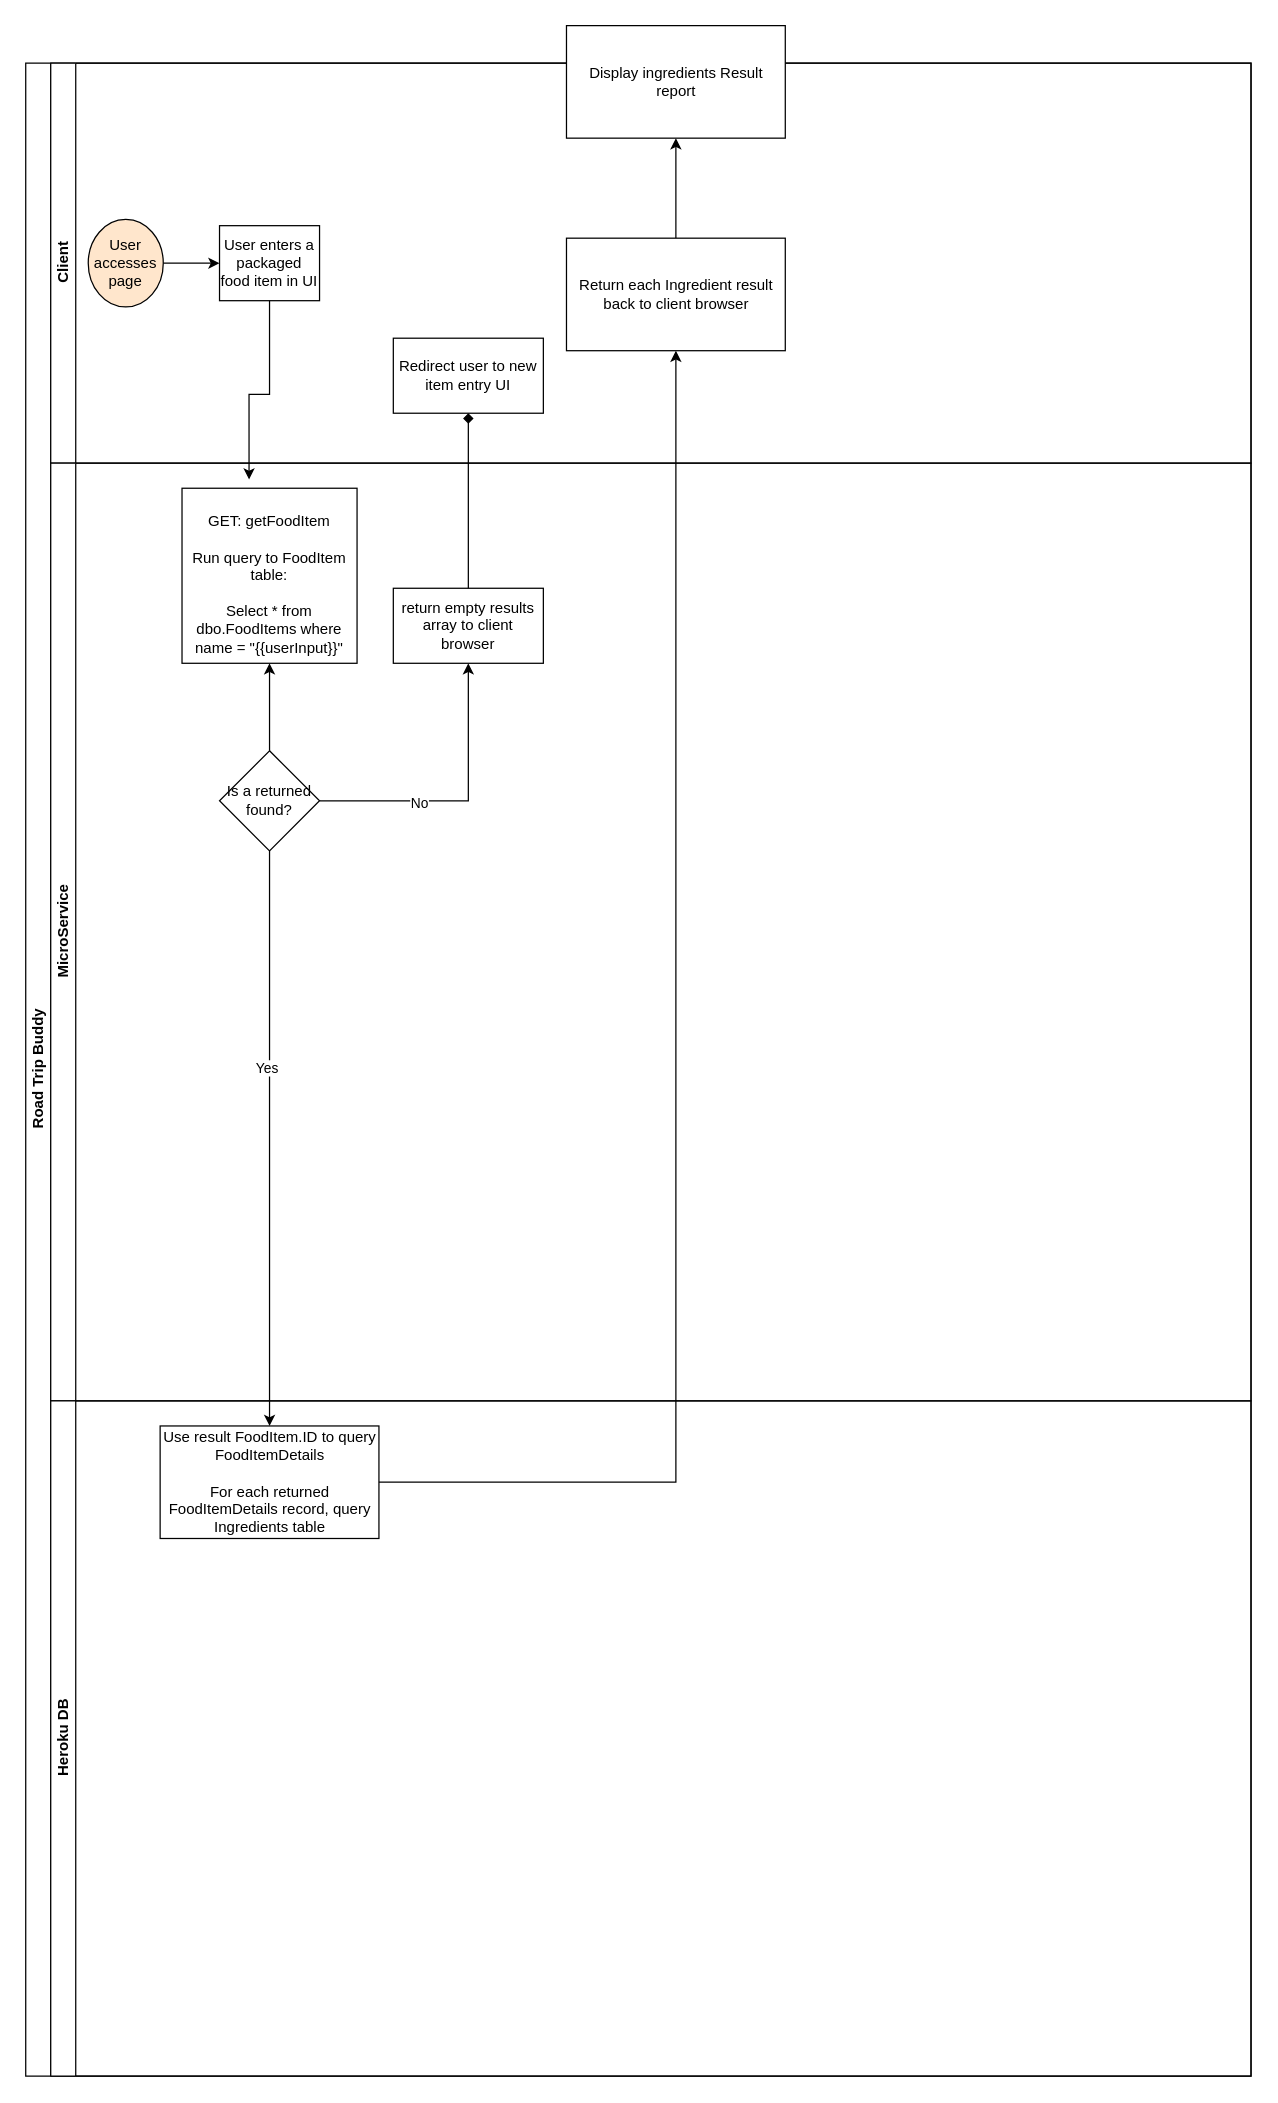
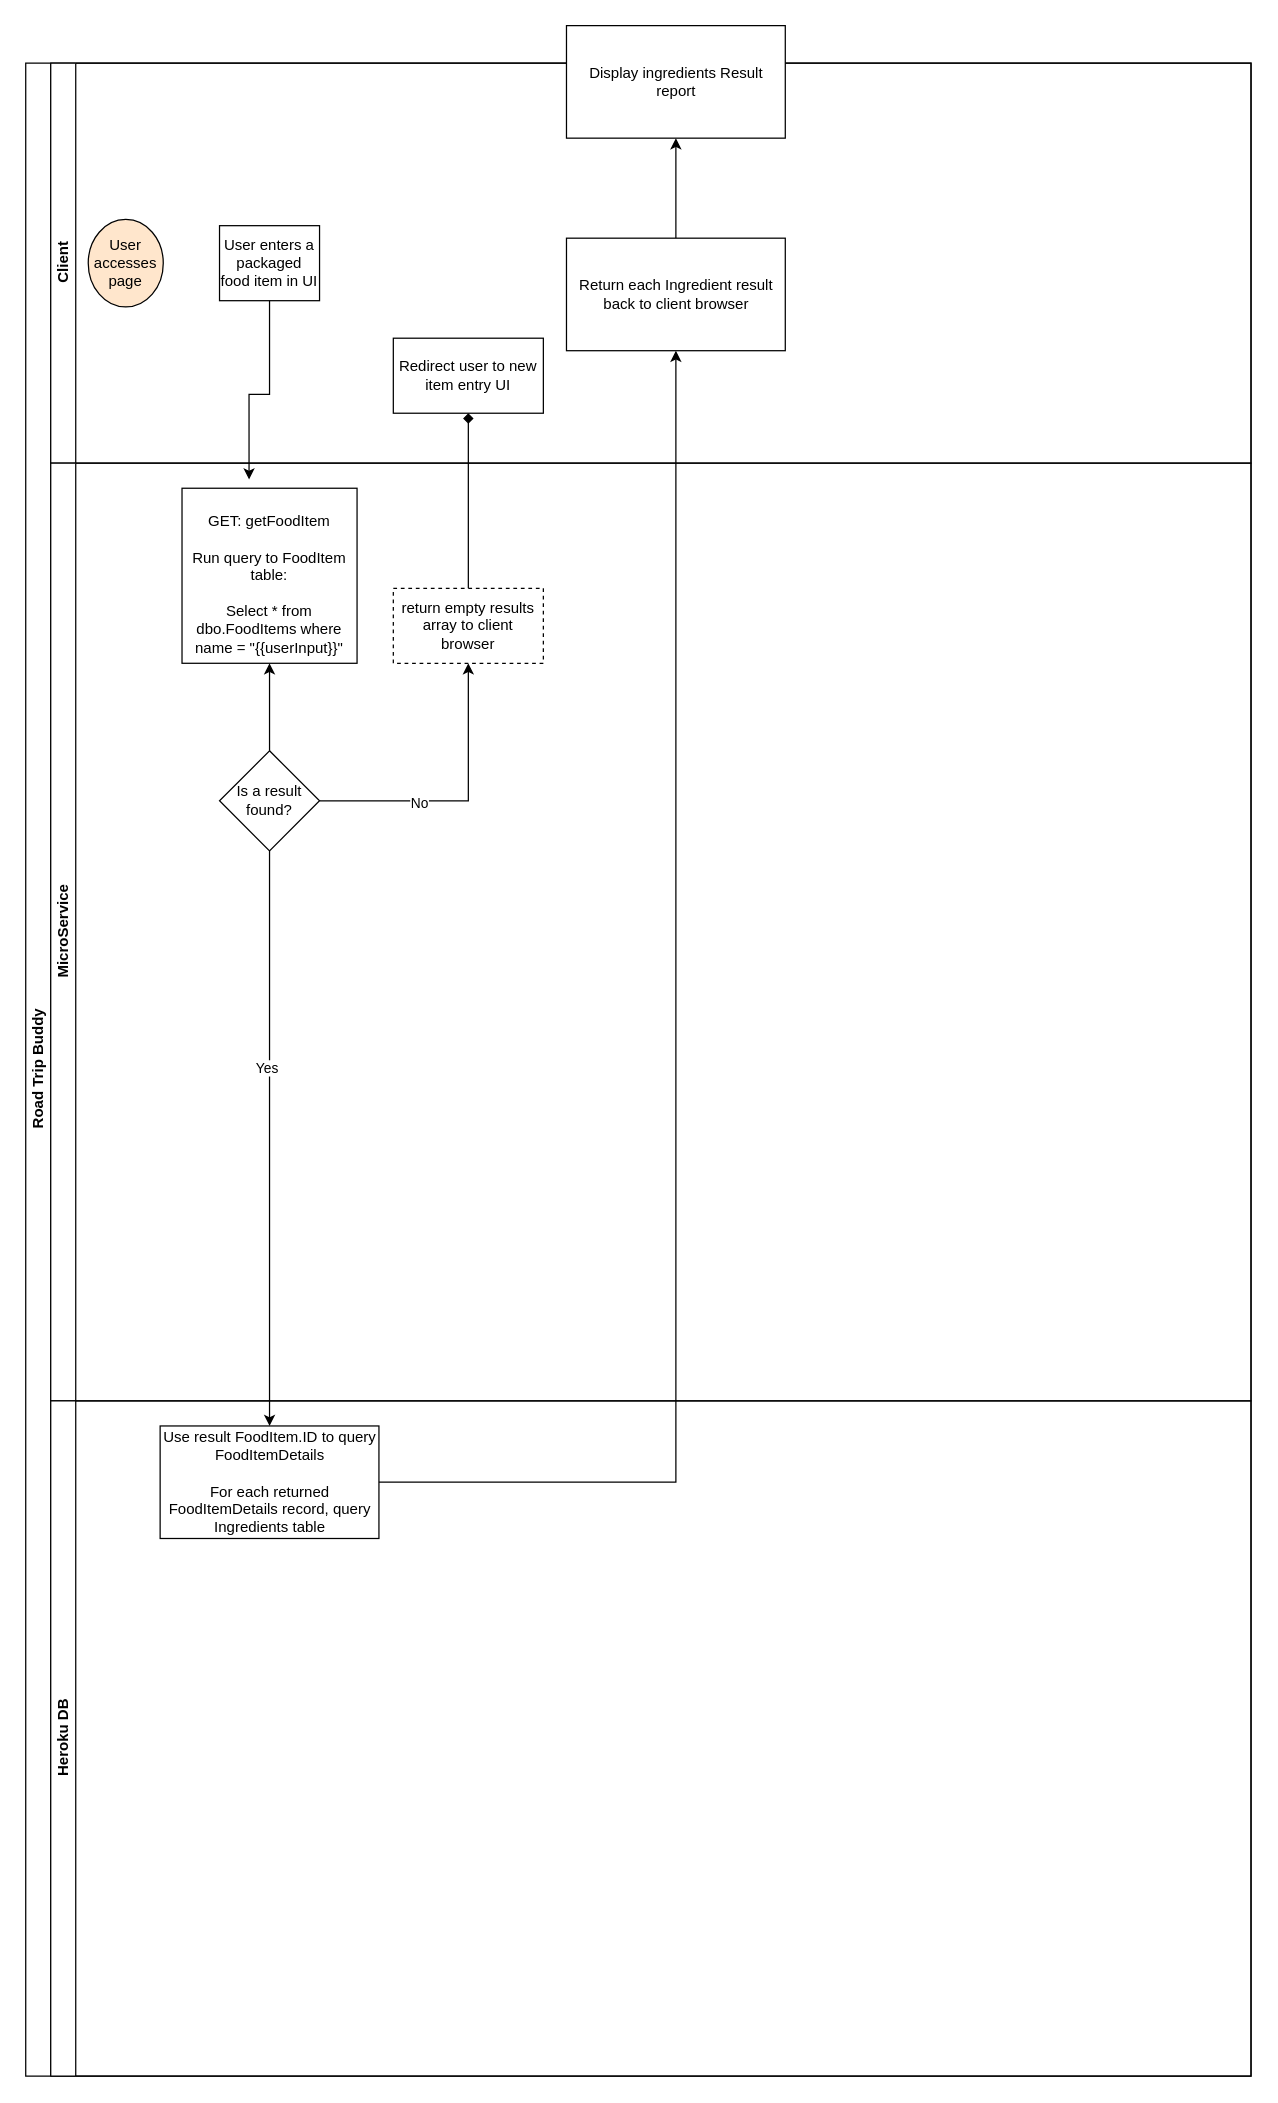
- <mxCell id="4" value="" style="edgeStyle=orthogonalEdgeStyle;rounded=0;orthogonalLoop=1;jettySize=auto;html=1;" parent="3" source="5" target="6" edge="1"><mxGeometry relative="1" as="geometry" /></mxCell>
- <mxCell id="17" value="return empty results array to client browser" style="rounded=0;whiteSpace=wrap;html=1;" vertex="1" parent="11"><mxGeometry x="274" y="100" width="120" height="60" as="geometry" /></mxCell>
+ <mxCell id="17" value="return empty results array to client browser" style="rounded=0;whiteSpace=wrap;html=1;dashed=1;" vertex="1" parent="11"><mxGeometry x="274" y="100" width="120" height="60" as="geometry" /></mxCell>
- <mxCell id="15" value="Is a returned found?" style="rhombus;whiteSpace=wrap;html=1;" vertex="1" parent="11"><mxGeometry x="135" y="230" width="80" height="80" as="geometry" /></mxCell>
+ <mxCell id="15" value="Is a result found?" style="rhombus;whiteSpace=wrap;html=1;" vertex="1" parent="11"><mxGeometry x="135" y="230" width="80" height="80" as="geometry" /></mxCell>
